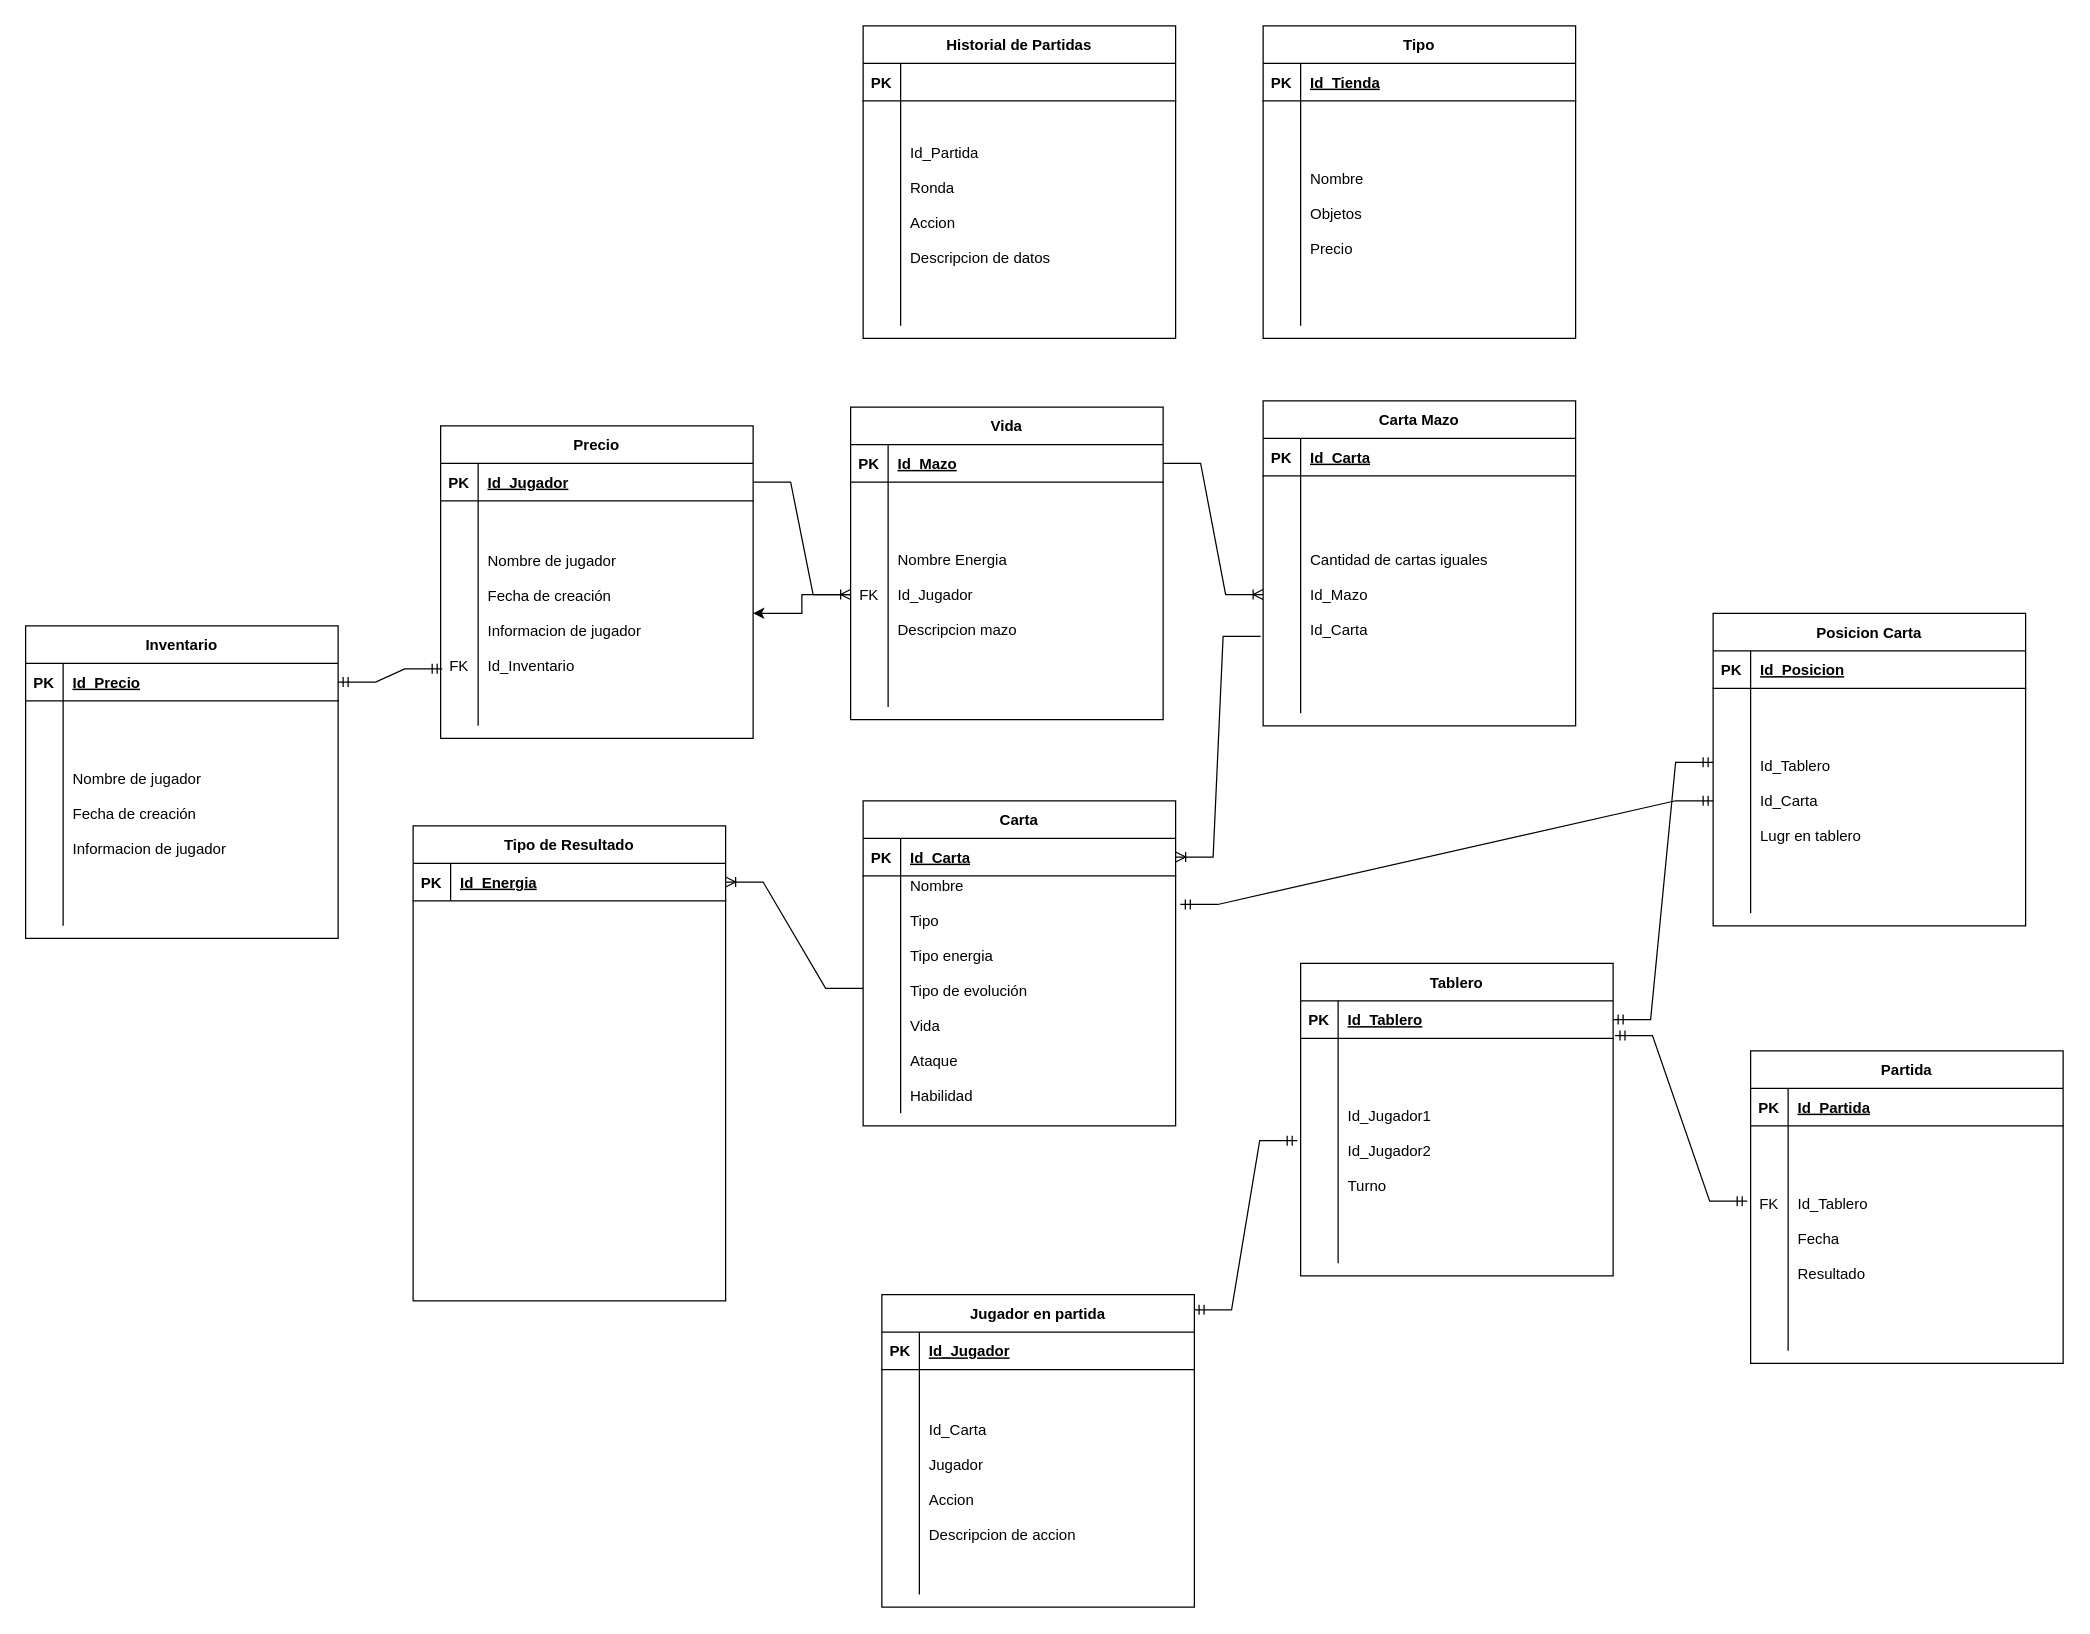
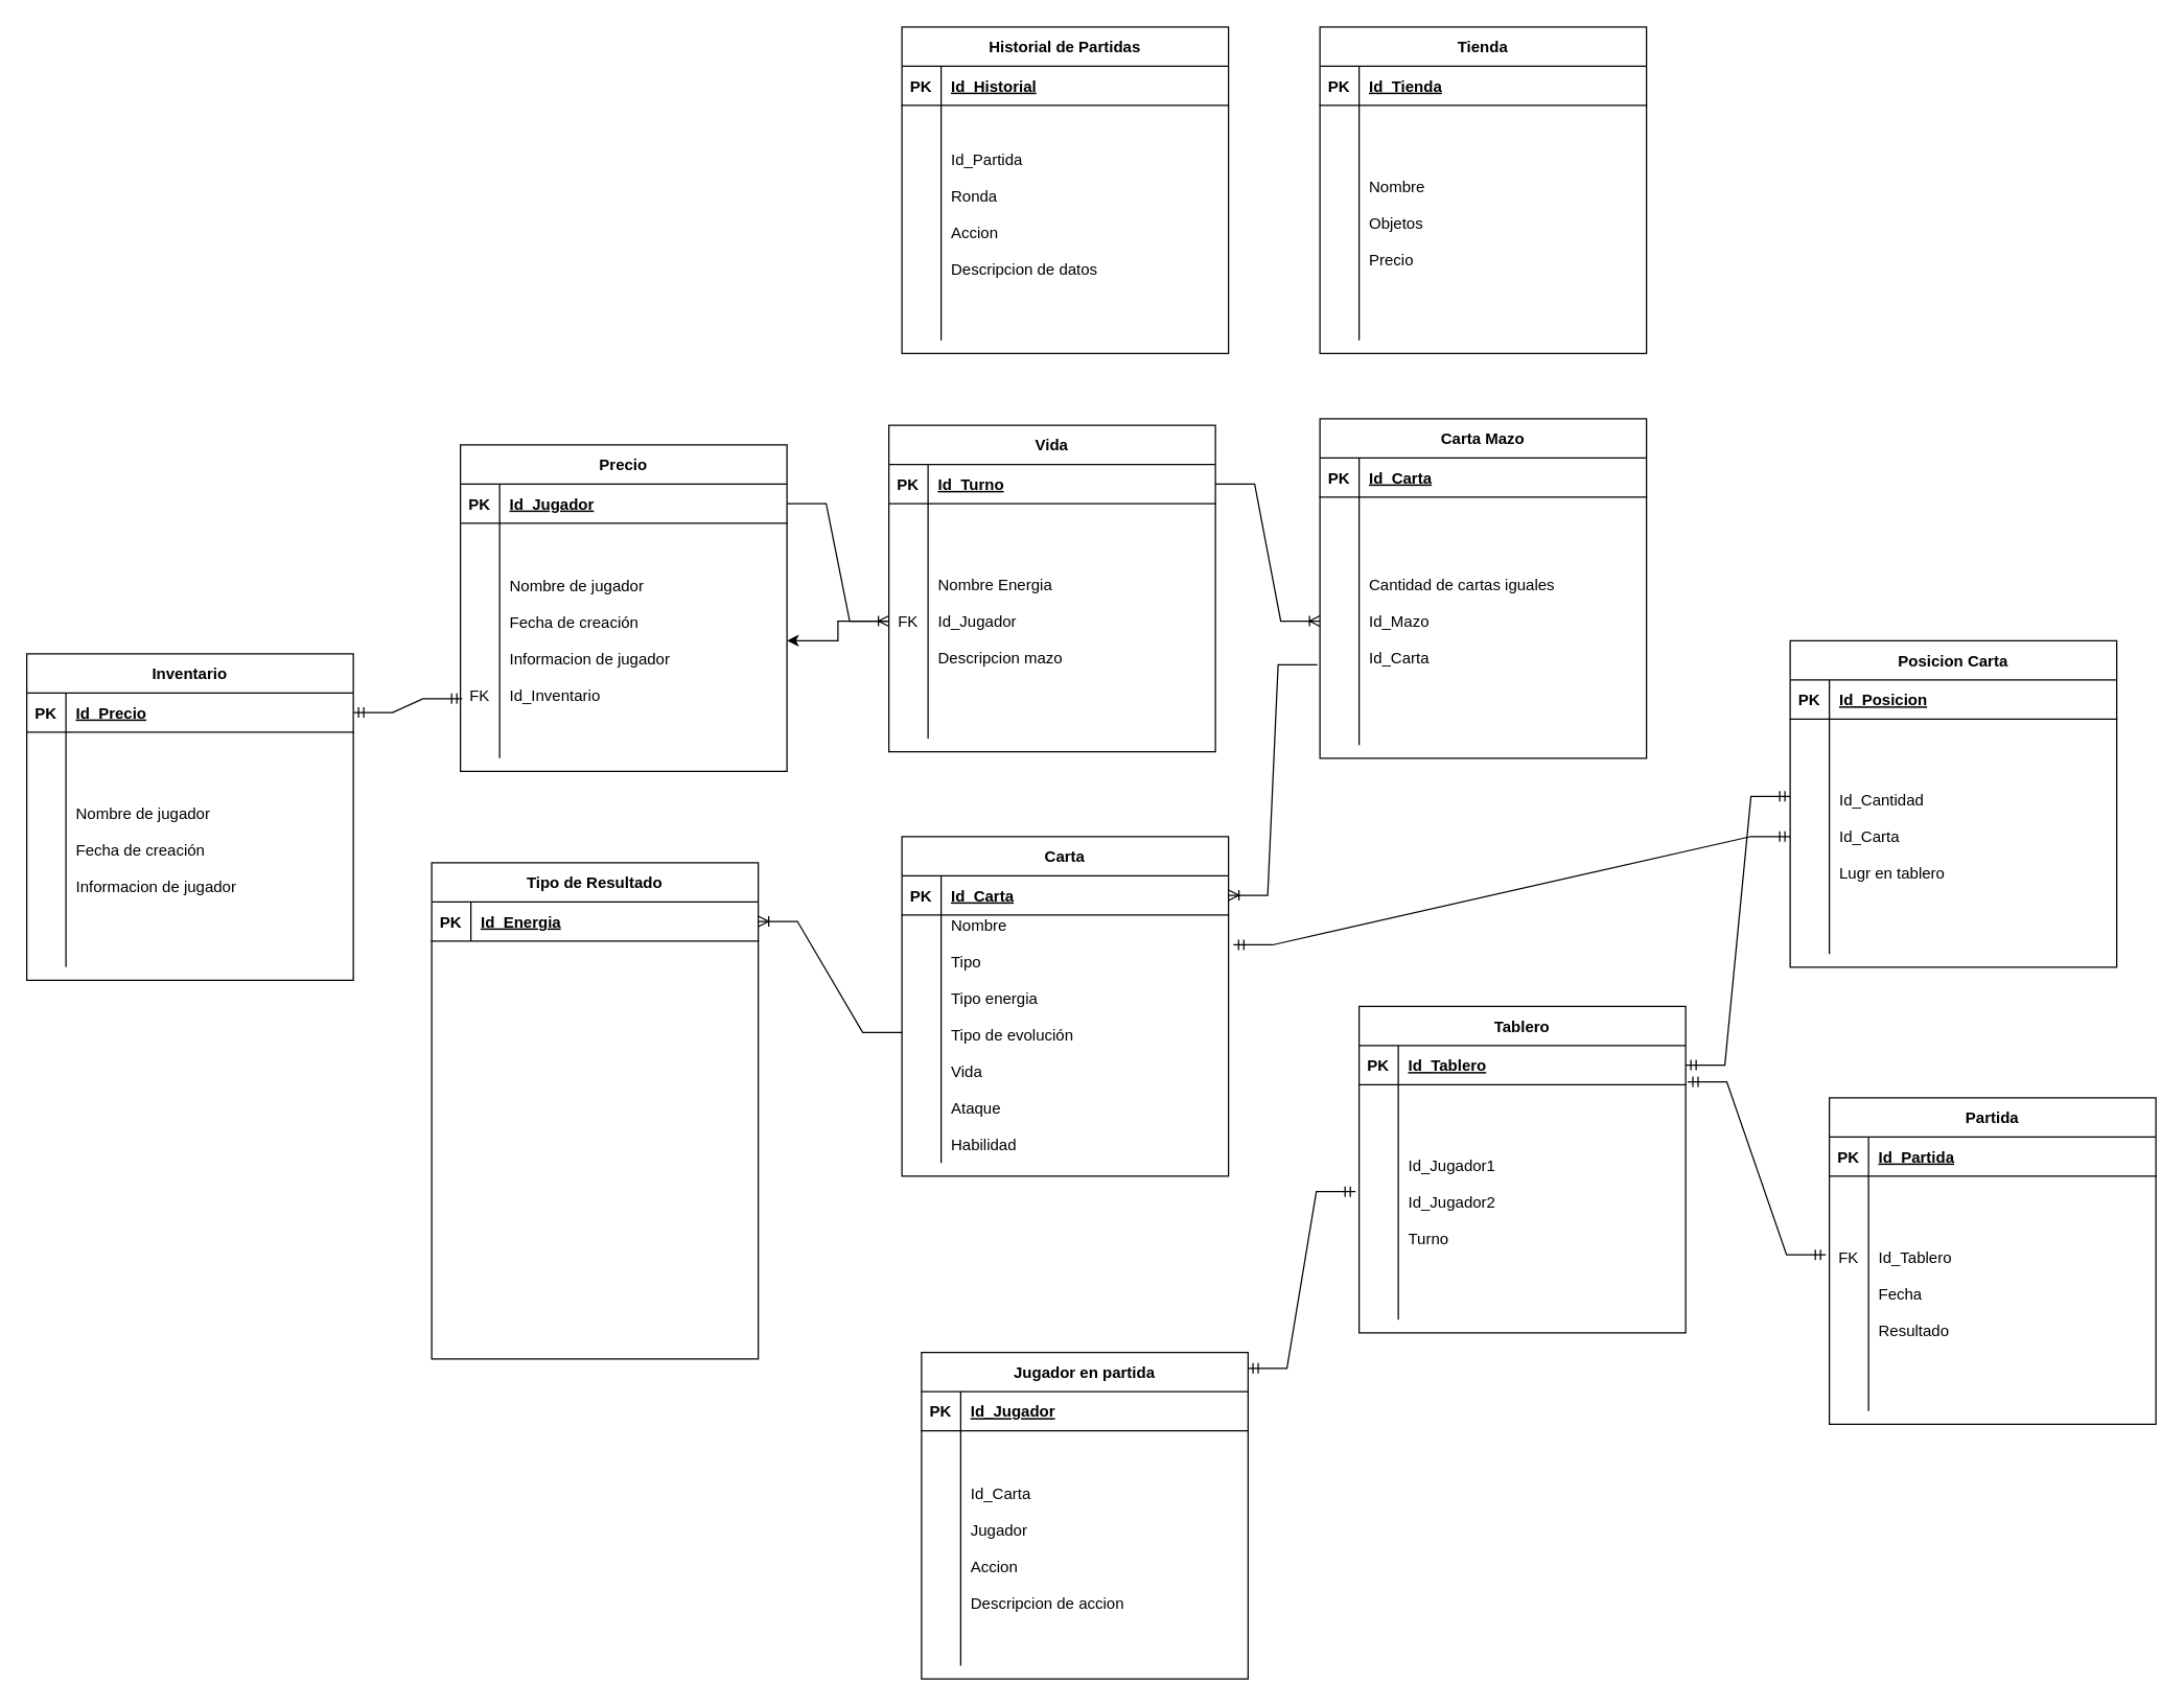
- <mxCell id="71" value="Tipo" style="shape=table;startSize=30;container=1;collapsible=1;childLayout=tableLayout;fixedRows=1;rowLines=0;fontStyle=1;align=center;resizeLast=1;" parent="1" vertex="1"><mxGeometry x="1010" y="20" width="250" height="250" as="geometry" /></mxCell>
+ <mxCell id="71" value="Tienda" style="shape=table;startSize=30;container=1;collapsible=1;childLayout=tableLayout;fixedRows=1;rowLines=0;fontStyle=1;align=center;resizeLast=1;" parent="1" vertex="1"><mxGeometry x="1010" y="20" width="250" height="250" as="geometry" /></mxCell>
+ <mxCell id="39" value="Id_Historial" style="shape=partialRectangle;overflow=hidden;connectable=0;fillColor=none;top=0;left=0;bottom=0;right=0;align=left;spacingLeft=6;fontStyle=5;" parent="37" vertex="1"><mxGeometry x="30" width="220" height="30" as="geometry"><mxRectangle width="220" height="30" as="alternateBounds" /></mxGeometry></mxCell>
- <mxCell id="12" value="Id_Mazo" style="shape=partialRectangle;overflow=hidden;connectable=0;fillColor=none;top=0;left=0;bottom=0;right=0;align=left;spacingLeft=6;fontStyle=5;" parent="10" vertex="1"><mxGeometry x="30" width="220" height="30" as="geometry"><mxRectangle width="220" height="30" as="alternateBounds" /></mxGeometry></mxCell>
+ <mxCell id="12" value="Id_Turno" style="shape=partialRectangle;overflow=hidden;connectable=0;fillColor=none;top=0;left=0;bottom=0;right=0;align=left;spacingLeft=6;fontStyle=5;" parent="10" vertex="1"><mxGeometry x="30" width="220" height="30" as="geometry"><mxRectangle width="220" height="30" as="alternateBounds" /></mxGeometry></mxCell>
- <mxCell id="70" value="Id_Tablero&#10;&#10;Id_Carta&#10;&#10;Lugr en tablero" style="shape=partialRectangle;overflow=hidden;connectable=0;fillColor=none;top=0;left=0;bottom=0;right=0;align=left;spacingLeft=6;" parent="68" vertex="1"><mxGeometry x="30" width="220" height="180" as="geometry"><mxRectangle width="220" height="180" as="alternateBounds" /></mxGeometry></mxCell>
+ <mxCell id="70" value="Id_Cantidad&#10;&#10;Id_Carta&#10;&#10;Lugr en tablero" style="shape=partialRectangle;overflow=hidden;connectable=0;fillColor=none;top=0;left=0;bottom=0;right=0;align=left;spacingLeft=6;" parent="68" vertex="1"><mxGeometry x="30" width="220" height="180" as="geometry"><mxRectangle width="220" height="180" as="alternateBounds" /></mxGeometry></mxCell>
